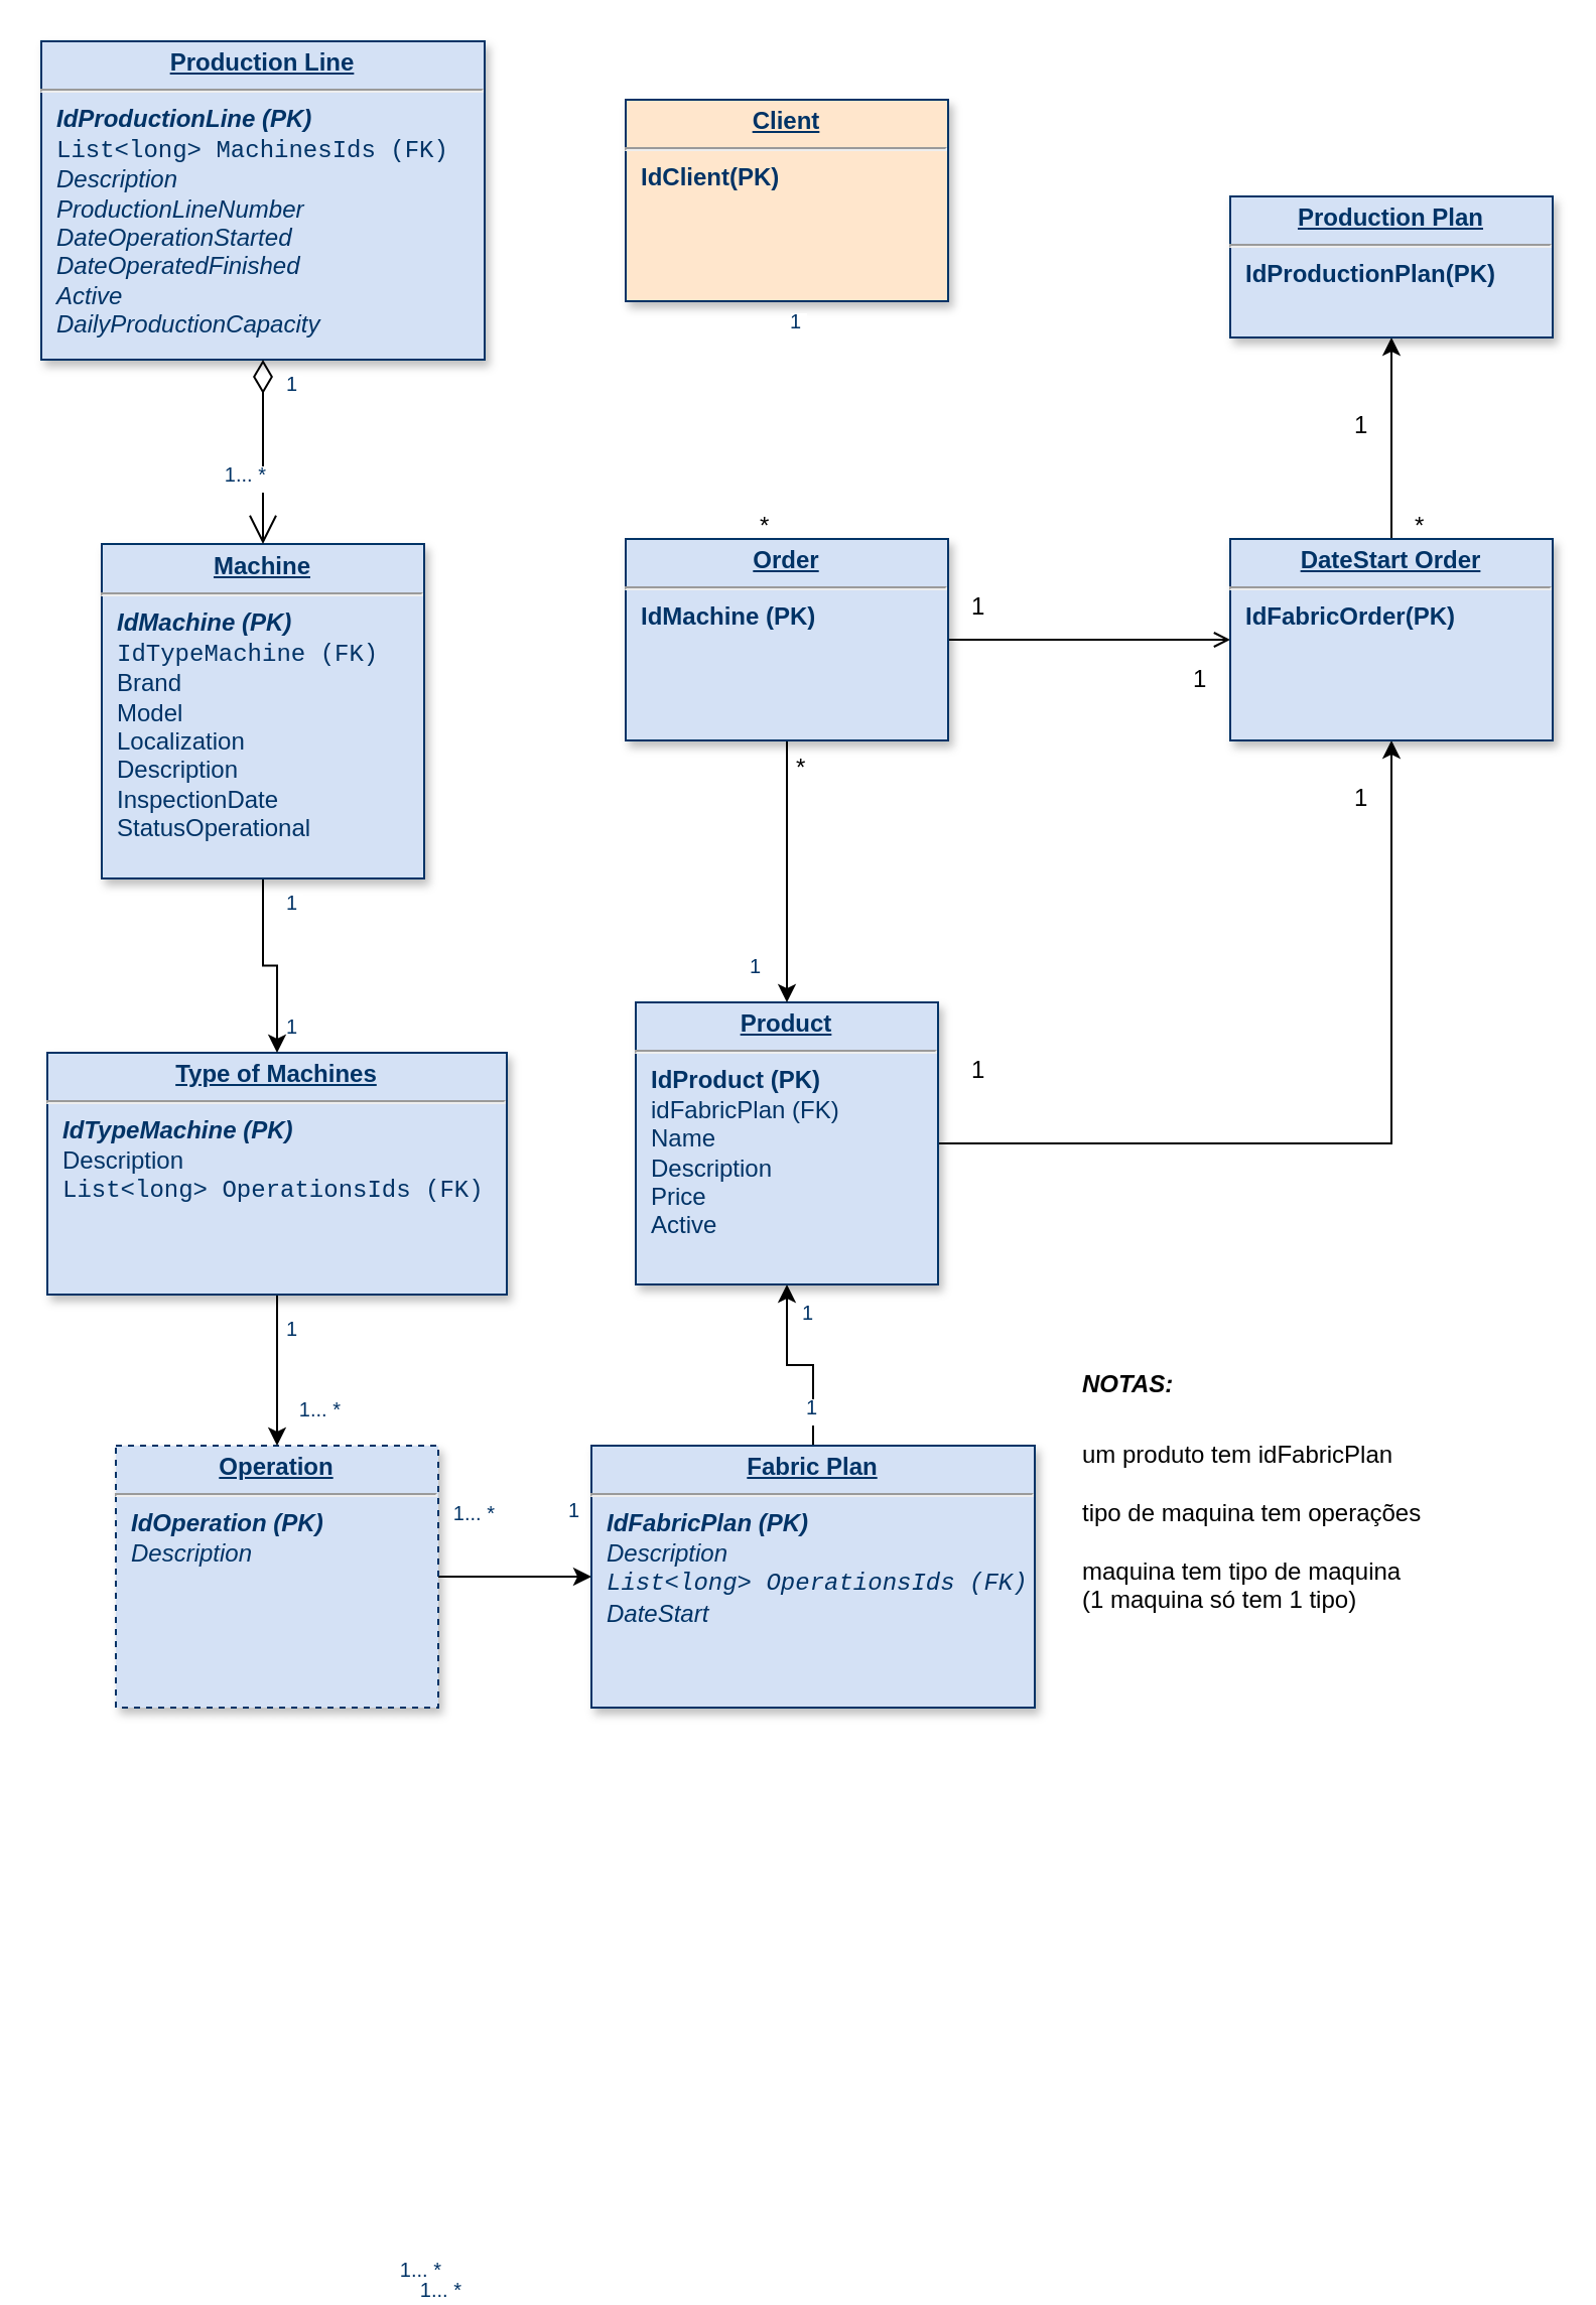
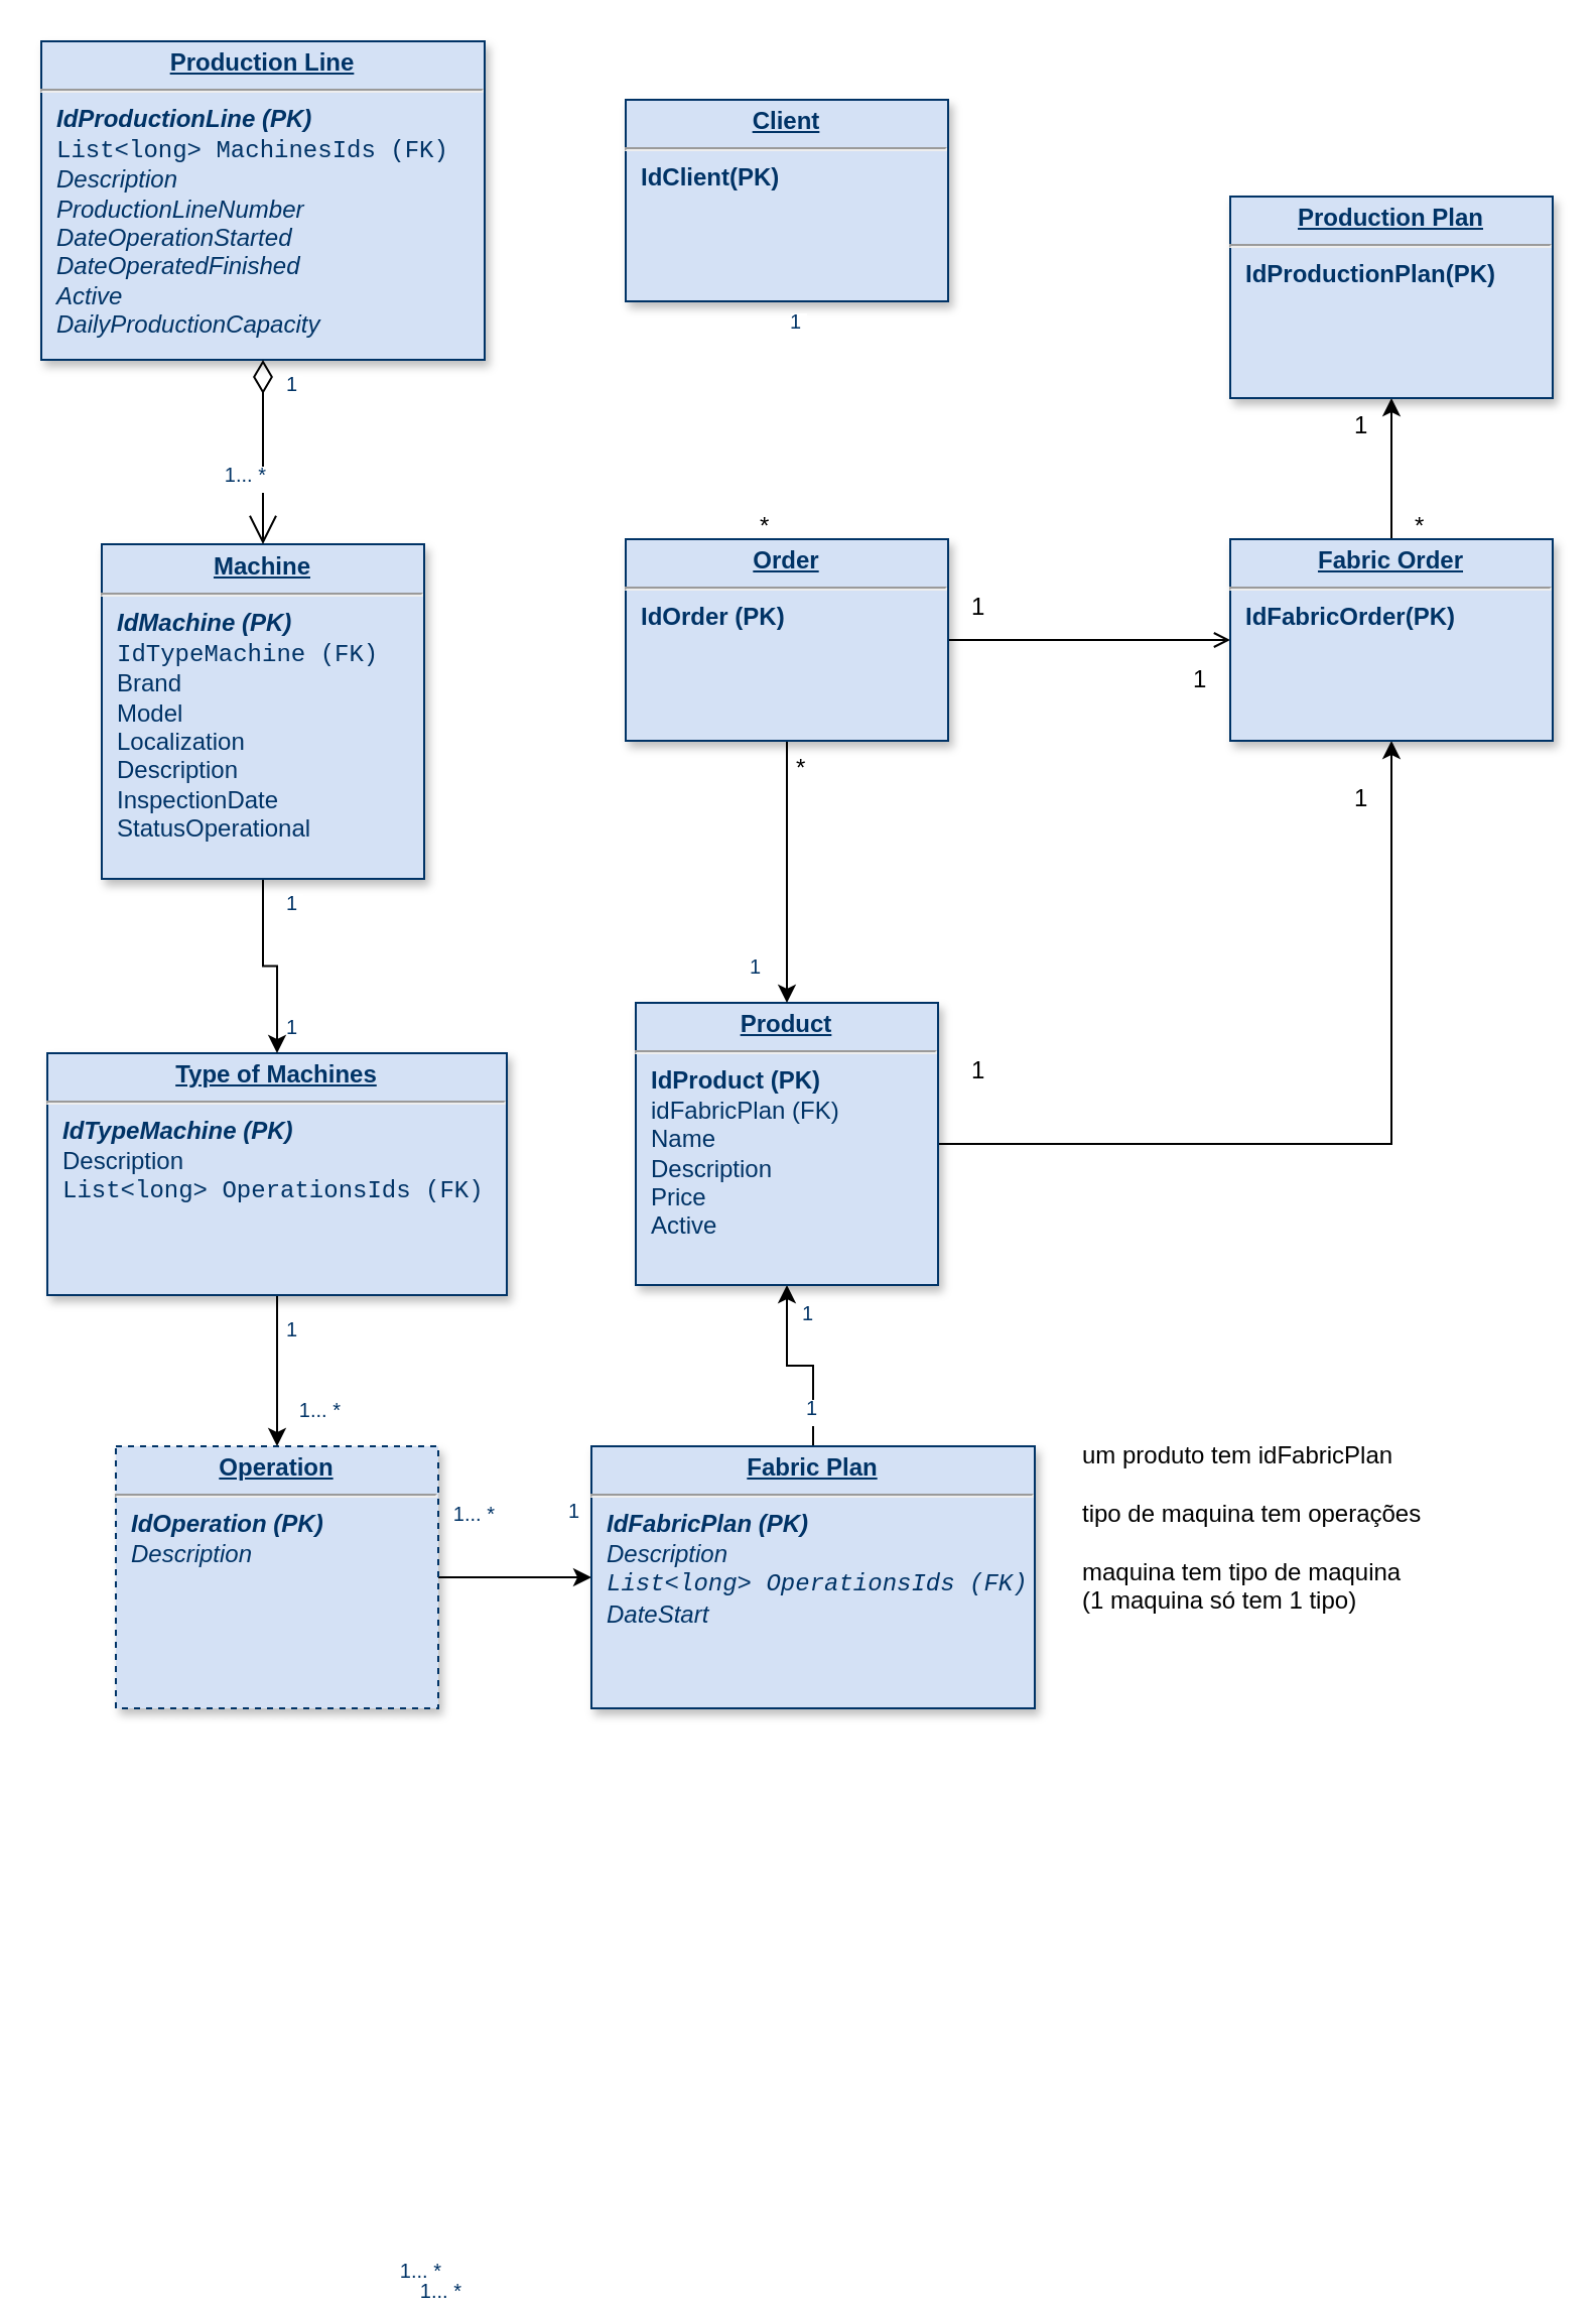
- <mxCell id="19" value="&lt;p style=&quot;margin: 0px ; margin-top: 4px ; text-align: center ; text-decoration: underline&quot;&gt;&lt;strong&gt;Client&lt;/strong&gt;&lt;/p&gt;&lt;hr&gt;&lt;p style=&quot;margin: 0px ; margin-left: 8px&quot;&gt;&lt;b&gt;IdClient(PK)&lt;/b&gt;&lt;/p&gt;" style="verticalAlign=top;align=left;overflow=fill;fontSize=12;fontFamily=Helvetica;html=1;strokeColor=#003366;shadow=1;fillColor=#ffe6cc;fontColor=#003366;" parent="1" vertex="1"><mxGeometry x="310" y="49" width="160" height="100" as="geometry" /></mxCell>
+ <mxCell id="19" value="&lt;p style=&quot;margin: 0px ; margin-top: 4px ; text-align: center ; text-decoration: underline&quot;&gt;&lt;strong&gt;Client&lt;/strong&gt;&lt;/p&gt;&lt;hr&gt;&lt;p style=&quot;margin: 0px ; margin-left: 8px&quot;&gt;&lt;b&gt;IdClient(PK)&lt;/b&gt;&lt;/p&gt;" style="verticalAlign=top;align=left;overflow=fill;fontSize=12;fontFamily=Helvetica;html=1;strokeColor=#003366;shadow=1;fillColor=#D4E1F5;fontColor=#003366" parent="1" vertex="1"><mxGeometry x="310" y="49" width="160" height="100" as="geometry" /></mxCell>
- <mxCell id="22" value="&lt;p style=&quot;margin: 0px ; margin-top: 4px ; text-align: center ; text-decoration: underline&quot;&gt;&lt;strong&gt;Production Plan&lt;br&gt;&lt;/strong&gt;&lt;/p&gt;&lt;hr&gt;&lt;p style=&quot;margin: 0px ; margin-left: 8px&quot;&gt;&lt;b&gt;IdProductionPlan(PK)&lt;/b&gt;&lt;/p&gt;" style="verticalAlign=top;align=left;overflow=fill;fontSize=12;fontFamily=Helvetica;html=1;strokeColor=#003366;shadow=1;fillColor=#D4E1F5;fontColor=#003366" parent="1" vertex="1"><mxGeometry x="610" y="97" width="160" height="70" as="geometry" /></mxCell>
+ <mxCell id="22" value="&lt;p style=&quot;margin: 0px ; margin-top: 4px ; text-align: center ; text-decoration: underline&quot;&gt;&lt;strong&gt;Production Plan&lt;br&gt;&lt;/strong&gt;&lt;/p&gt;&lt;hr&gt;&lt;p style=&quot;margin: 0px ; margin-left: 8px&quot;&gt;&lt;b&gt;IdProductionPlan(PK)&lt;/b&gt;&lt;/p&gt;" style="verticalAlign=top;align=left;overflow=fill;fontSize=12;fontFamily=Helvetica;html=1;strokeColor=#003366;shadow=1;fillColor=#D4E1F5;fontColor=#003366" parent="1" vertex="1"><mxGeometry x="610" y="97" width="160" height="100" as="geometry" /></mxCell>
- <mxCell id="18" value="&lt;p style=&quot;margin: 0px ; margin-top: 4px ; text-align: center ; text-decoration: underline&quot;&gt;&lt;strong&gt;Order&lt;/strong&gt;&lt;/p&gt;&lt;hr&gt;&lt;p style=&quot;margin: 0px ; margin-left: 8px&quot;&gt;&lt;b&gt;IdMachine (PK)&lt;/b&gt;&lt;/p&gt;&lt;p style=&quot;margin: 0px ; margin-left: 8px&quot;&gt;&lt;b&gt;&lt;br&gt;&lt;/b&gt;&lt;/p&gt;" style="verticalAlign=top;align=left;overflow=fill;fontSize=12;fontFamily=Helvetica;html=1;strokeColor=#003366;shadow=1;fillColor=#D4E1F5;fontColor=#003366" parent="1" vertex="1"><mxGeometry x="310" y="267" width="160" height="100" as="geometry" /></mxCell>
+ <mxCell id="18" value="&lt;p style=&quot;margin: 0px ; margin-top: 4px ; text-align: center ; text-decoration: underline&quot;&gt;&lt;strong&gt;Order&lt;/strong&gt;&lt;/p&gt;&lt;hr&gt;&lt;p style=&quot;margin: 0px ; margin-left: 8px&quot;&gt;&lt;b&gt;IdOrder (PK)&lt;/b&gt;&lt;/p&gt;&lt;p style=&quot;margin: 0px ; margin-left: 8px&quot;&gt;&lt;b&gt;&lt;br&gt;&lt;/b&gt;&lt;/p&gt;" style="verticalAlign=top;align=left;overflow=fill;fontSize=12;fontFamily=Helvetica;html=1;strokeColor=#003366;shadow=1;fillColor=#D4E1F5;fontColor=#003366" parent="1" vertex="1"><mxGeometry x="310" y="267" width="160" height="100" as="geometry" /></mxCell>
- <mxCell id="21" value="&lt;p style=&quot;margin: 0px ; margin-top: 4px ; text-align: center ; text-decoration: underline&quot;&gt;&lt;strong&gt;DateStart Order&lt;br&gt;&lt;/strong&gt;&lt;/p&gt;&lt;hr&gt;&lt;p style=&quot;margin: 0px ; margin-left: 8px&quot;&gt;&lt;b&gt;IdFabricOrder(PK)&lt;/b&gt;&lt;/p&gt;" style="verticalAlign=top;align=left;overflow=fill;fontSize=12;fontFamily=Helvetica;html=1;strokeColor=#003366;shadow=1;fillColor=#D4E1F5;fontColor=#003366" parent="1" vertex="1"><mxGeometry x="610" y="267" width="160" height="100" as="geometry" /></mxCell>
+ <mxCell id="21" value="&lt;p style=&quot;margin: 0px ; margin-top: 4px ; text-align: center ; text-decoration: underline&quot;&gt;&lt;strong&gt;Fabric Order&lt;br&gt;&lt;/strong&gt;&lt;/p&gt;&lt;hr&gt;&lt;p style=&quot;margin: 0px ; margin-left: 8px&quot;&gt;&lt;b&gt;IdFabricOrder(PK)&lt;/b&gt;&lt;/p&gt;" style="verticalAlign=top;align=left;overflow=fill;fontSize=12;fontFamily=Helvetica;html=1;strokeColor=#003366;shadow=1;fillColor=#D4E1F5;fontColor=#003366" parent="1" vertex="1"><mxGeometry x="610" y="267" width="160" height="100" as="geometry" /></mxCell>
- <mxCell id="46" value="&lt;b&gt;&lt;i&gt;NOTAS:&lt;/i&gt;&lt;/b&gt;" style="text;html=1;resizable=0;points=[];autosize=1;align=left;verticalAlign=top;spacingTop=-4;" parent="1" vertex="1"><mxGeometry x="535" y="677" width="60" height="20" as="geometry" /></mxCell>
